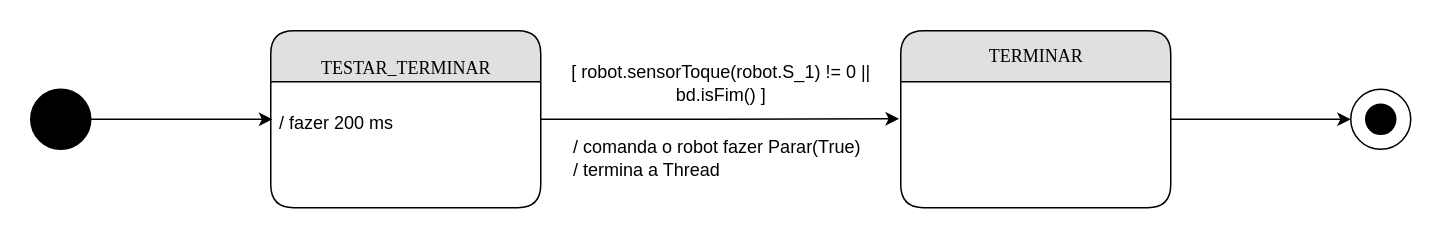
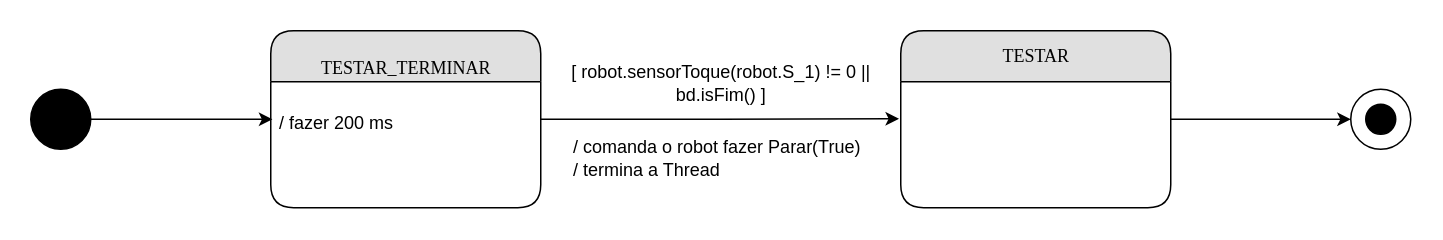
- <mxCell id="6" value="TERMINAR" style="swimlane;html=1;fontStyle=0;childLayout=stackLayout;horizontal=1;startSize=34;fillColor=#e0e0e0;horizontalStack=0;resizeParent=1;resizeLast=0;collapsible=1;marginBottom=0;swimlaneFillColor=#ffffff;align=center;rounded=1;shadow=0;comic=0;labelBackgroundColor=none;strokeWidth=1;fontFamily=Verdana;fontSize=12" vertex="1" parent="1"><mxGeometry x="600" y="20" width="180" height="118" as="geometry" /></mxCell>
+ <mxCell id="6" value="TESTAR" style="swimlane;html=1;fontStyle=0;childLayout=stackLayout;horizontal=1;startSize=34;fillColor=#e0e0e0;horizontalStack=0;resizeParent=1;resizeLast=0;collapsible=1;marginBottom=0;swimlaneFillColor=#ffffff;align=center;rounded=1;shadow=0;comic=0;labelBackgroundColor=none;strokeWidth=1;fontFamily=Verdana;fontSize=12" vertex="1" parent="1"><mxGeometry x="600" y="20" width="180" height="118" as="geometry" /></mxCell>
